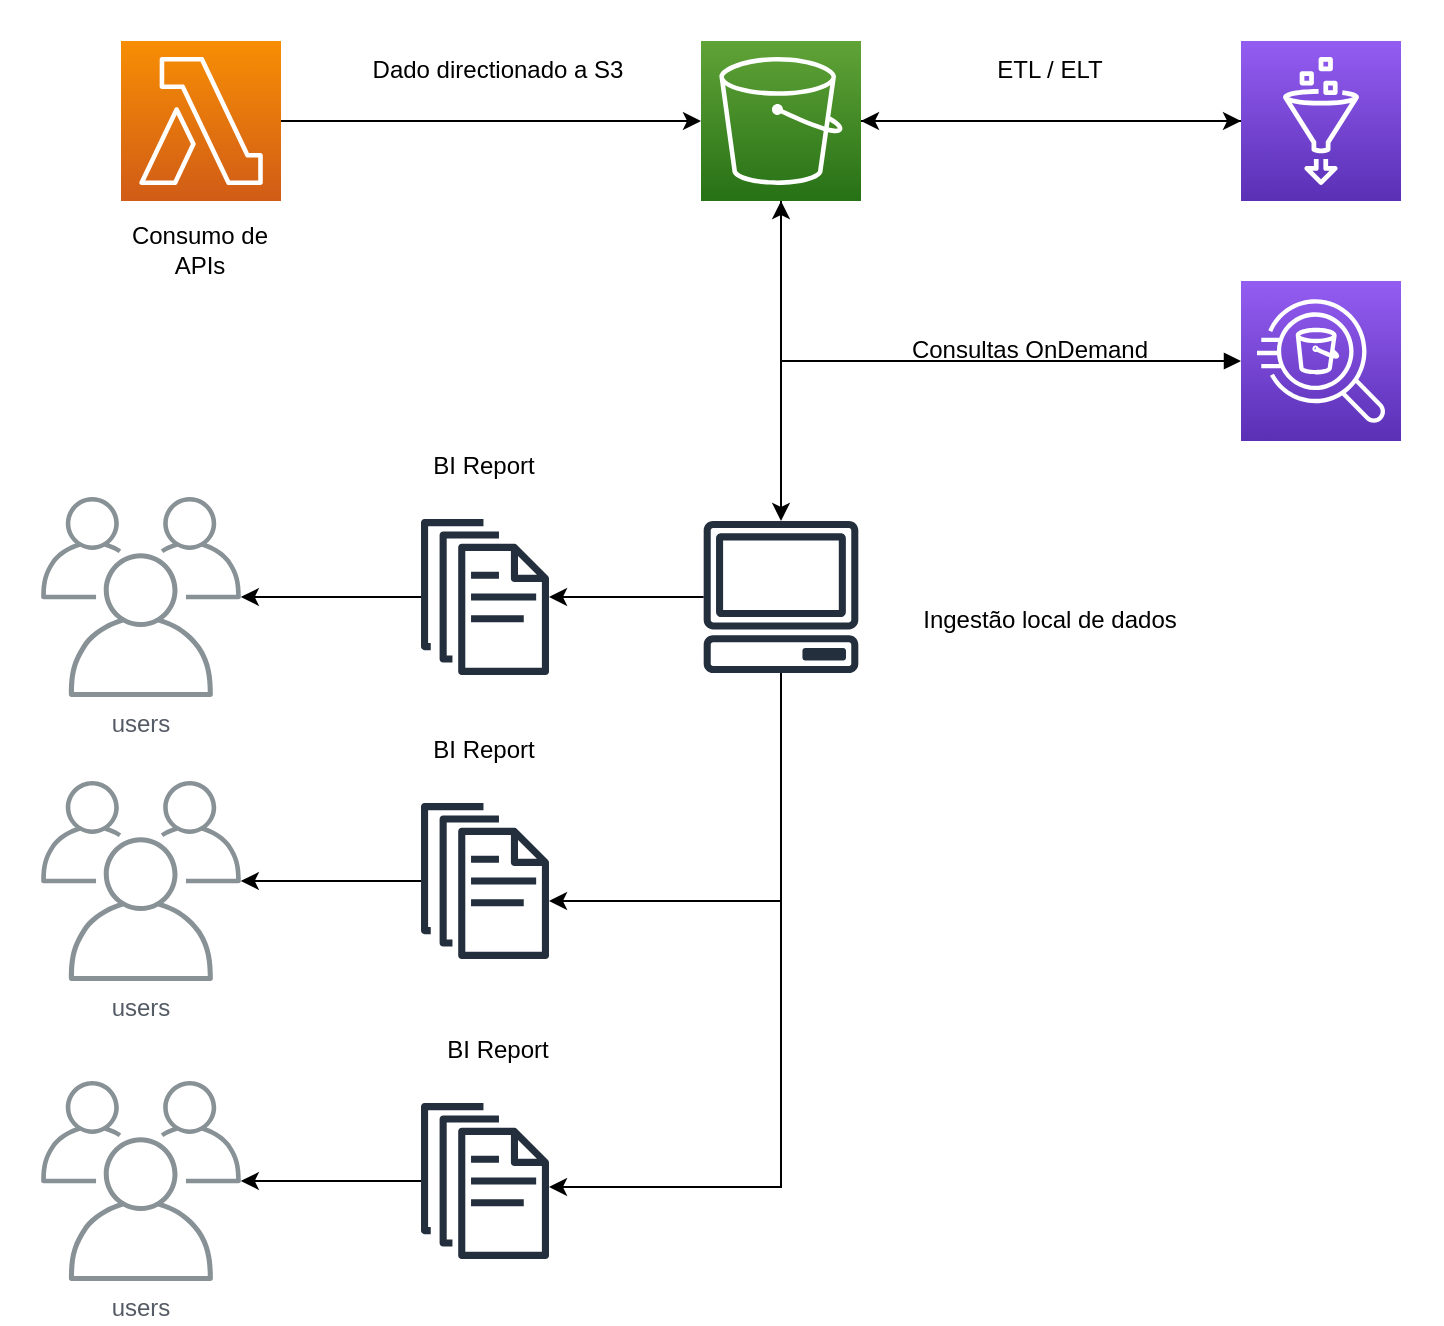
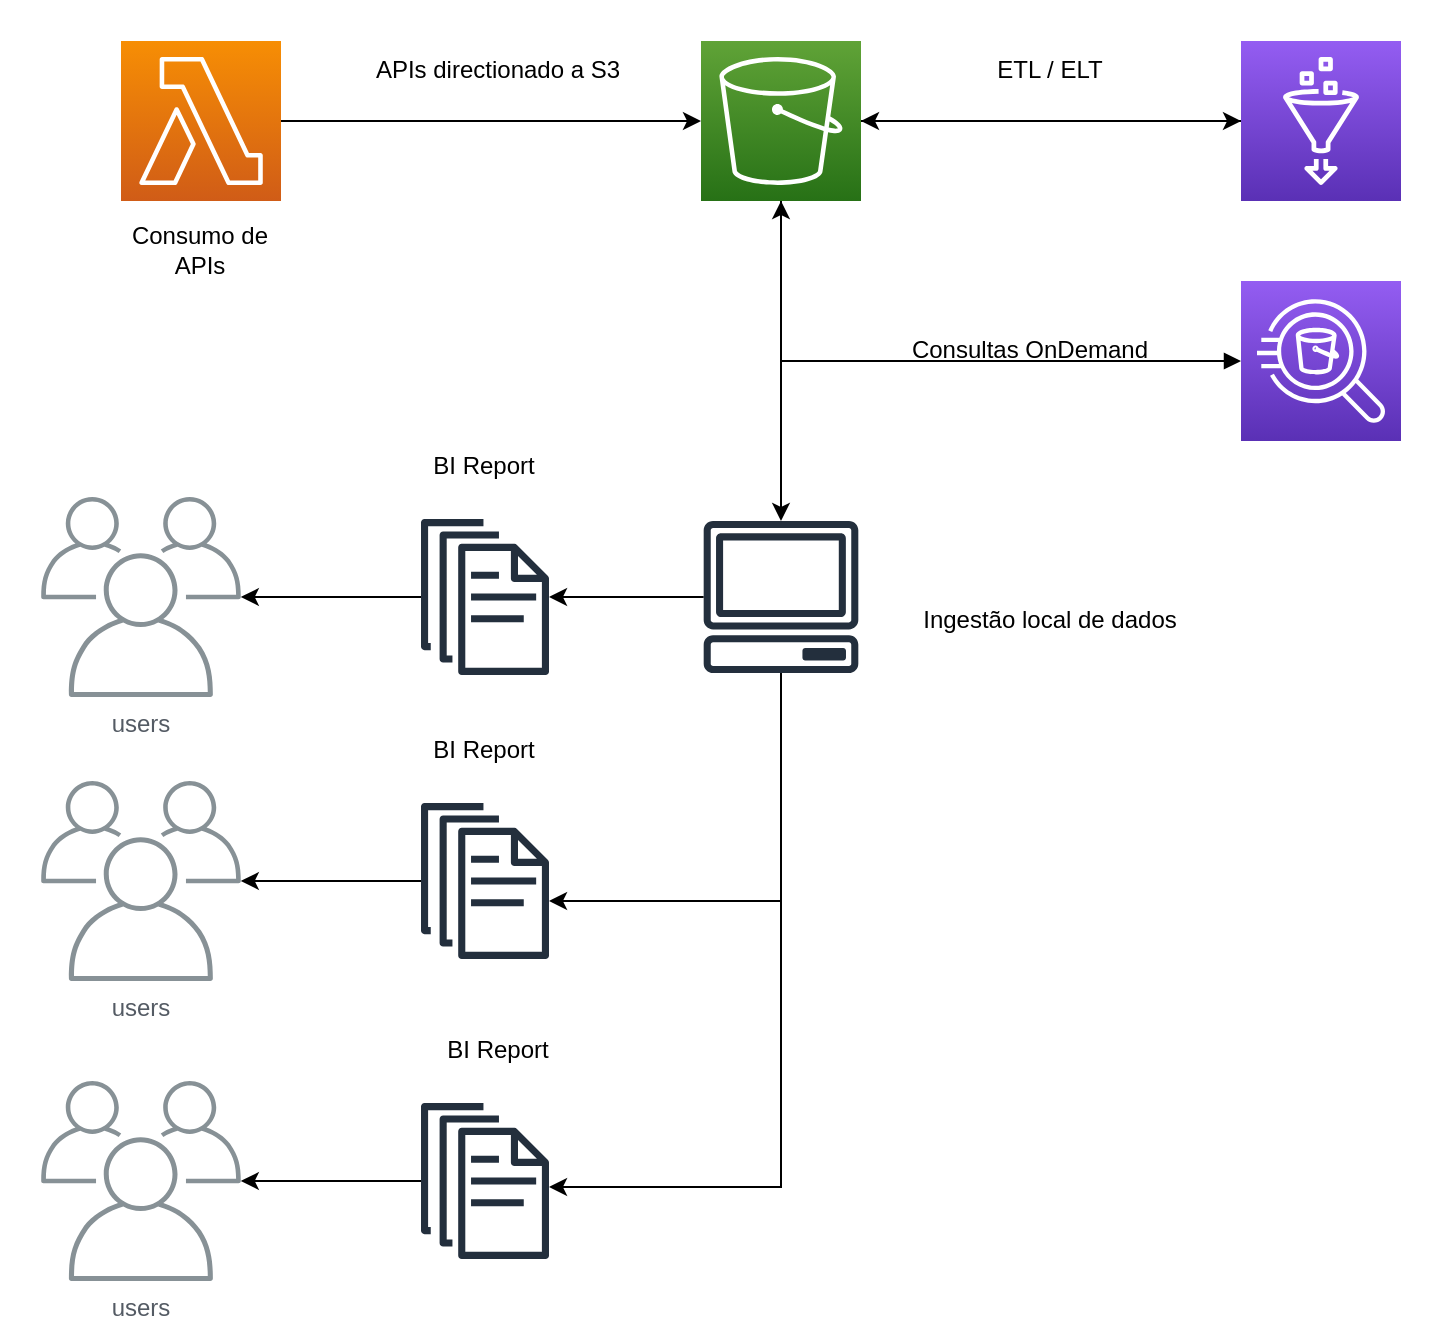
- <mxCell id="12" value="Dado directionado a S3" style="text;html=1;strokeColor=none;fillColor=none;align=center;verticalAlign=middle;whiteSpace=wrap;rounded=0;" vertex="1" parent="1"><mxGeometry x="183.5" y="20" width="130" height="30" as="geometry" /></mxCell>
+ <mxCell id="12" value="APIs directionado a S3" style="text;html=1;strokeColor=none;fillColor=none;align=center;verticalAlign=middle;whiteSpace=wrap;rounded=0;" vertex="1" parent="1"><mxGeometry x="183.5" y="20" width="130" height="30" as="geometry" /></mxCell>
